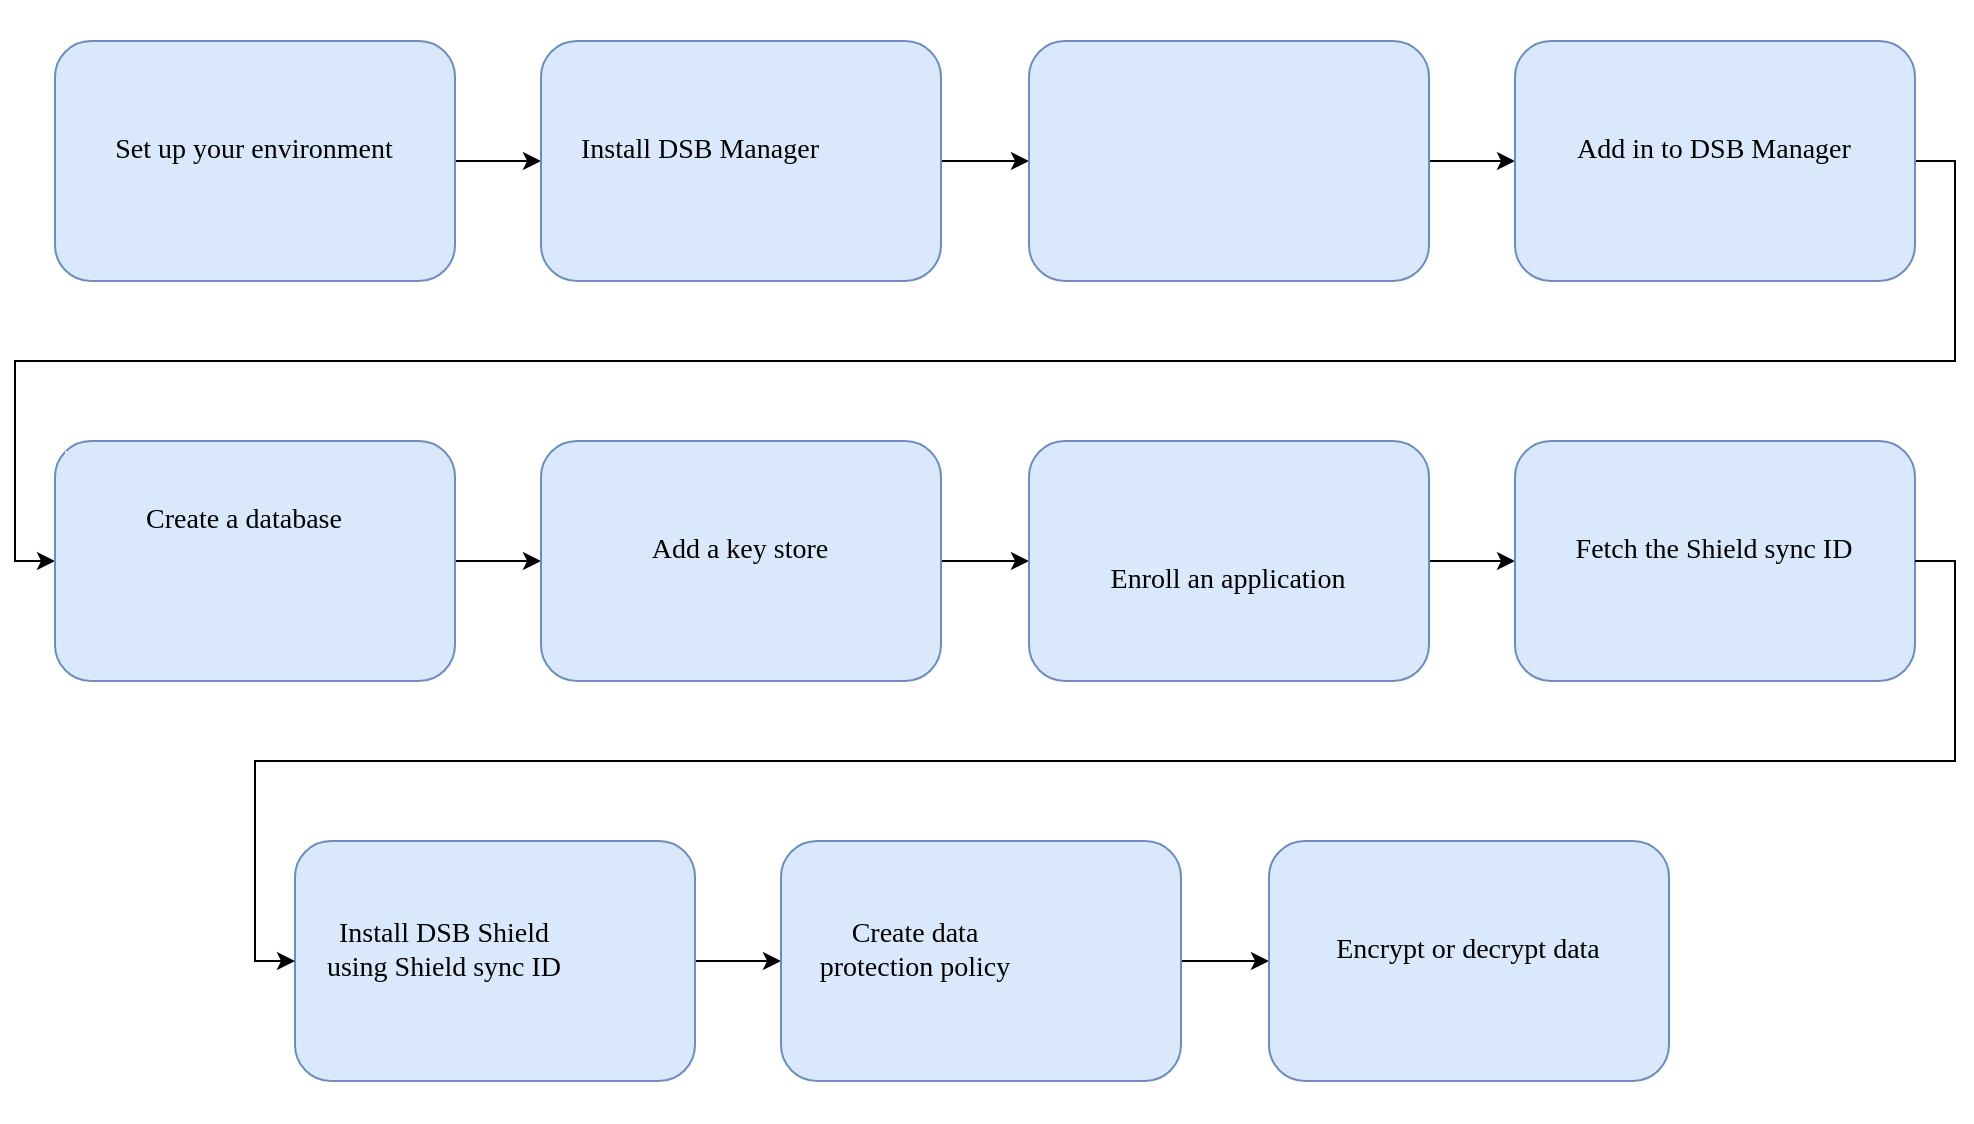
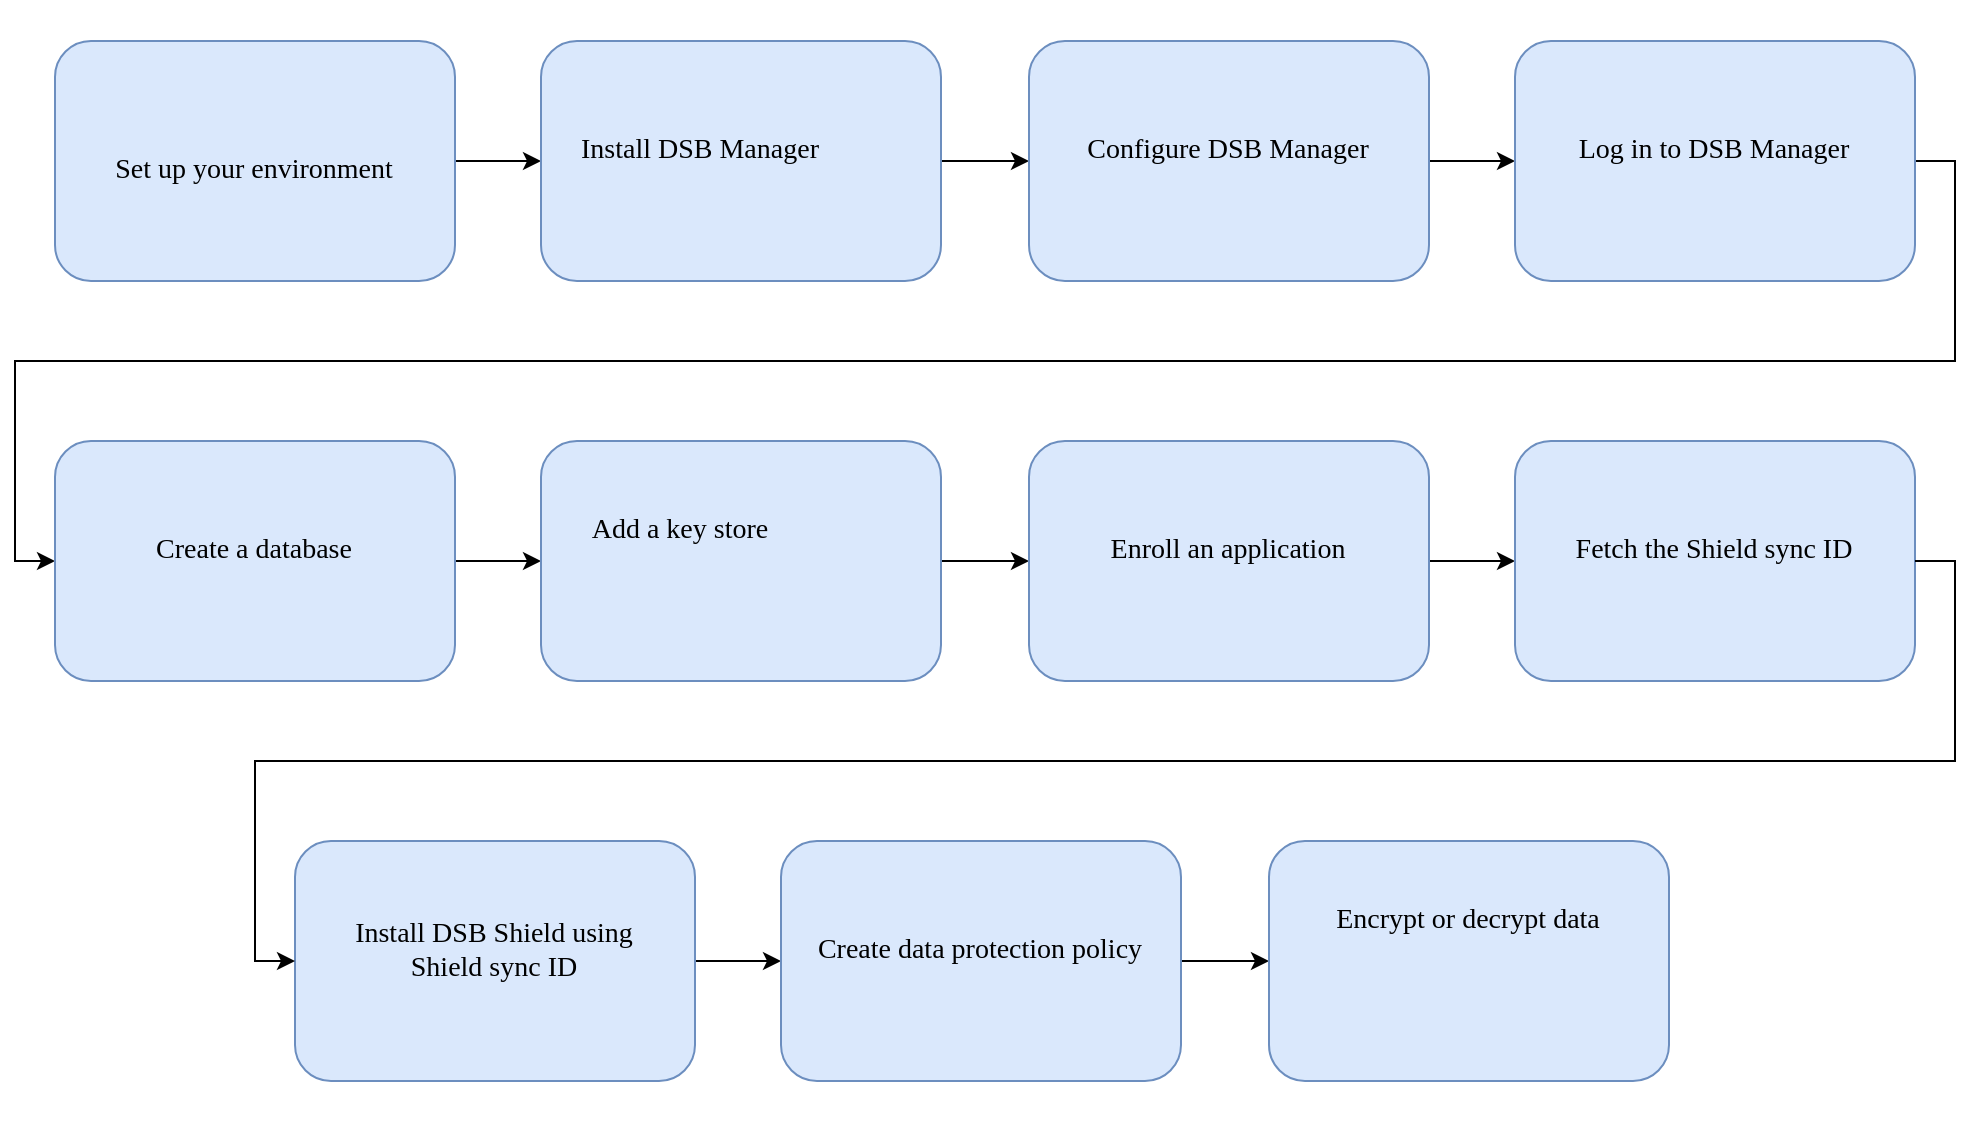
- <mxCell id="18" value="Set up your environment" style="text;html=1;strokeColor=none;fillColor=#dae8fc;align=center;verticalAlign=middle;whiteSpace=wrap;rounded=0;fontFamily=IBM Plex Sans;fontSize=14;" vertex="1" parent="17"><mxGeometry x="30" y="40" width="180" height="70" as="geometry" /></mxCell>
+ <mxCell id="18" value="Set up your environment" style="text;html=1;strokeColor=none;fillColor=#dae8fc;align=center;verticalAlign=middle;whiteSpace=wrap;rounded=0;fontFamily=IBM Plex Sans;fontSize=14;" vertex="1" parent="17"><mxGeometry x="30" y="50" width="180" height="70" as="geometry" /></mxCell>
+ <mxCell id="20" value="Configure DSB Manager" style="text;html=1;strokeColor=none;fillColor=#dae8fc;align=center;verticalAlign=middle;whiteSpace=wrap;rounded=0;fontFamily=IBM Plex Sans;fontSize=14;" vertex="1" parent="17"><mxGeometry x="517" y="40" width="180" height="70" as="geometry" /></mxCell>
- <mxCell id="21" value="Add in to DSB Manager" style="text;html=1;strokeColor=none;fillColor=#dae8fc;align=center;verticalAlign=middle;whiteSpace=wrap;rounded=0;fontFamily=IBM Plex Sans;fontSize=14;" vertex="1" parent="17"><mxGeometry x="760" y="40" width="180" height="70" as="geometry" /></mxCell>
+ <mxCell id="21" value="Log in to DSB Manager" style="text;html=1;strokeColor=none;fillColor=#dae8fc;align=center;verticalAlign=middle;whiteSpace=wrap;rounded=0;fontFamily=IBM Plex Sans;fontSize=14;" vertex="1" parent="17"><mxGeometry x="760" y="40" width="180" height="70" as="geometry" /></mxCell>
- <mxCell id="22" value="Create a database" style="text;html=1;strokeColor=none;fillColor=#dae8fc;align=center;verticalAlign=middle;whiteSpace=wrap;rounded=0;fontFamily=IBM Plex Sans;fontSize=14;" vertex="1" parent="17"><mxGeometry x="25" y="225" width="180" height="70" as="geometry" /></mxCell>
+ <mxCell id="22" value="Create a database" style="text;html=1;strokeColor=none;fillColor=#dae8fc;align=center;verticalAlign=middle;whiteSpace=wrap;rounded=0;fontFamily=IBM Plex Sans;fontSize=14;" vertex="1" parent="17"><mxGeometry x="30" y="240" width="180" height="70" as="geometry" /></mxCell>
- <mxCell id="23" value="Add a key store" style="text;html=1;strokeColor=none;fillColor=#dae8fc;align=center;verticalAlign=middle;whiteSpace=wrap;rounded=0;fontFamily=IBM Plex Sans;fontSize=14;" vertex="1" parent="17"><mxGeometry x="273" y="240" width="180" height="70" as="geometry" /></mxCell>
+ <mxCell id="23" value="Add a key store" style="text;html=1;strokeColor=none;fillColor=#dae8fc;align=center;verticalAlign=middle;whiteSpace=wrap;rounded=0;fontFamily=IBM Plex Sans;fontSize=14;" vertex="1" parent="17"><mxGeometry x="273" y="240" width="120" height="50" as="geometry" /></mxCell>
- <mxCell id="24" value="Enroll an application" style="text;html=1;strokeColor=none;fillColor=#dae8fc;align=center;verticalAlign=middle;whiteSpace=wrap;rounded=0;fontFamily=IBM Plex Sans;fontSize=14;" vertex="1" parent="17"><mxGeometry x="517" y="255" width="180" height="70" as="geometry" /></mxCell>
+ <mxCell id="24" value="Enroll an application" style="text;html=1;strokeColor=none;fillColor=#dae8fc;align=center;verticalAlign=middle;whiteSpace=wrap;rounded=0;fontFamily=IBM Plex Sans;fontSize=14;" vertex="1" parent="17"><mxGeometry x="517" y="240" width="180" height="70" as="geometry" /></mxCell>
- <mxCell id="31" value="Install DSB Shield using Shield sync ID" style="text;html=1;strokeColor=none;fillColor=#dae8fc;align=center;verticalAlign=middle;whiteSpace=wrap;rounded=0;fontFamily=IBM Plex Sans;fontSize=14;" vertex="1" parent="17"><mxGeometry x="150" y="440" width="130" height="70" as="geometry" /></mxCell>
+ <mxCell id="31" value="Install DSB Shield using Shield sync ID" style="text;html=1;strokeColor=none;fillColor=#dae8fc;align=center;verticalAlign=middle;whiteSpace=wrap;rounded=0;fontFamily=IBM Plex Sans;fontSize=14;" vertex="1" parent="17"><mxGeometry x="150" y="440" width="180" height="70" as="geometry" /></mxCell>
- <mxCell id="32" value="Create data protection policy" style="text;html=1;strokeColor=none;fillColor=#dae8fc;align=center;verticalAlign=middle;whiteSpace=wrap;rounded=0;fontFamily=IBM Plex Sans;fontSize=14;" vertex="1" parent="17"><mxGeometry x="393" y="440" width="115" height="70" as="geometry" /></mxCell>
+ <mxCell id="32" value="Create data protection policy" style="text;html=1;strokeColor=none;fillColor=#dae8fc;align=center;verticalAlign=middle;whiteSpace=wrap;rounded=0;fontFamily=IBM Plex Sans;fontSize=14;" vertex="1" parent="17"><mxGeometry x="393" y="440" width="180" height="70" as="geometry" /></mxCell>
- <mxCell id="33" value="Encrypt or decrypt data" style="text;html=1;strokeColor=none;fillColor=#dae8fc;align=center;verticalAlign=middle;whiteSpace=wrap;rounded=0;fontFamily=IBM Plex Sans;fontSize=14;" vertex="1" parent="17"><mxGeometry x="637" y="440" width="180" height="70" as="geometry" /></mxCell>
+ <mxCell id="33" value="Encrypt or decrypt data" style="text;html=1;strokeColor=none;fillColor=#dae8fc;align=center;verticalAlign=middle;whiteSpace=wrap;rounded=0;fontFamily=IBM Plex Sans;fontSize=14;" vertex="1" parent="17"><mxGeometry x="637" y="425" width="180" height="70" as="geometry" /></mxCell>
